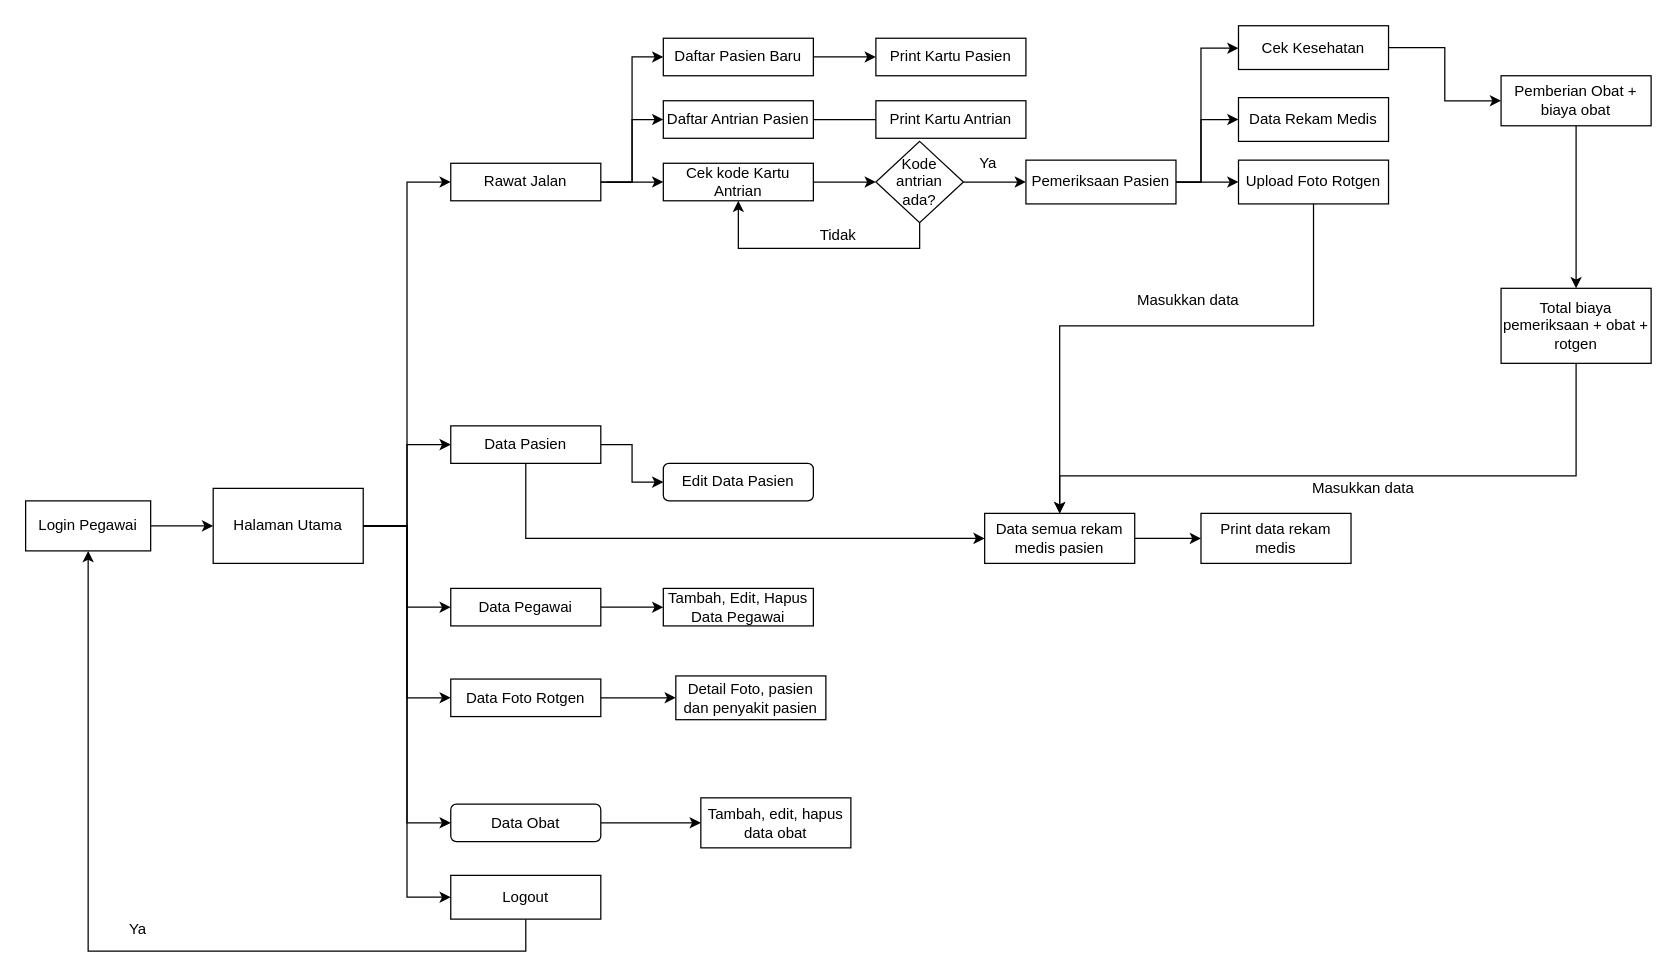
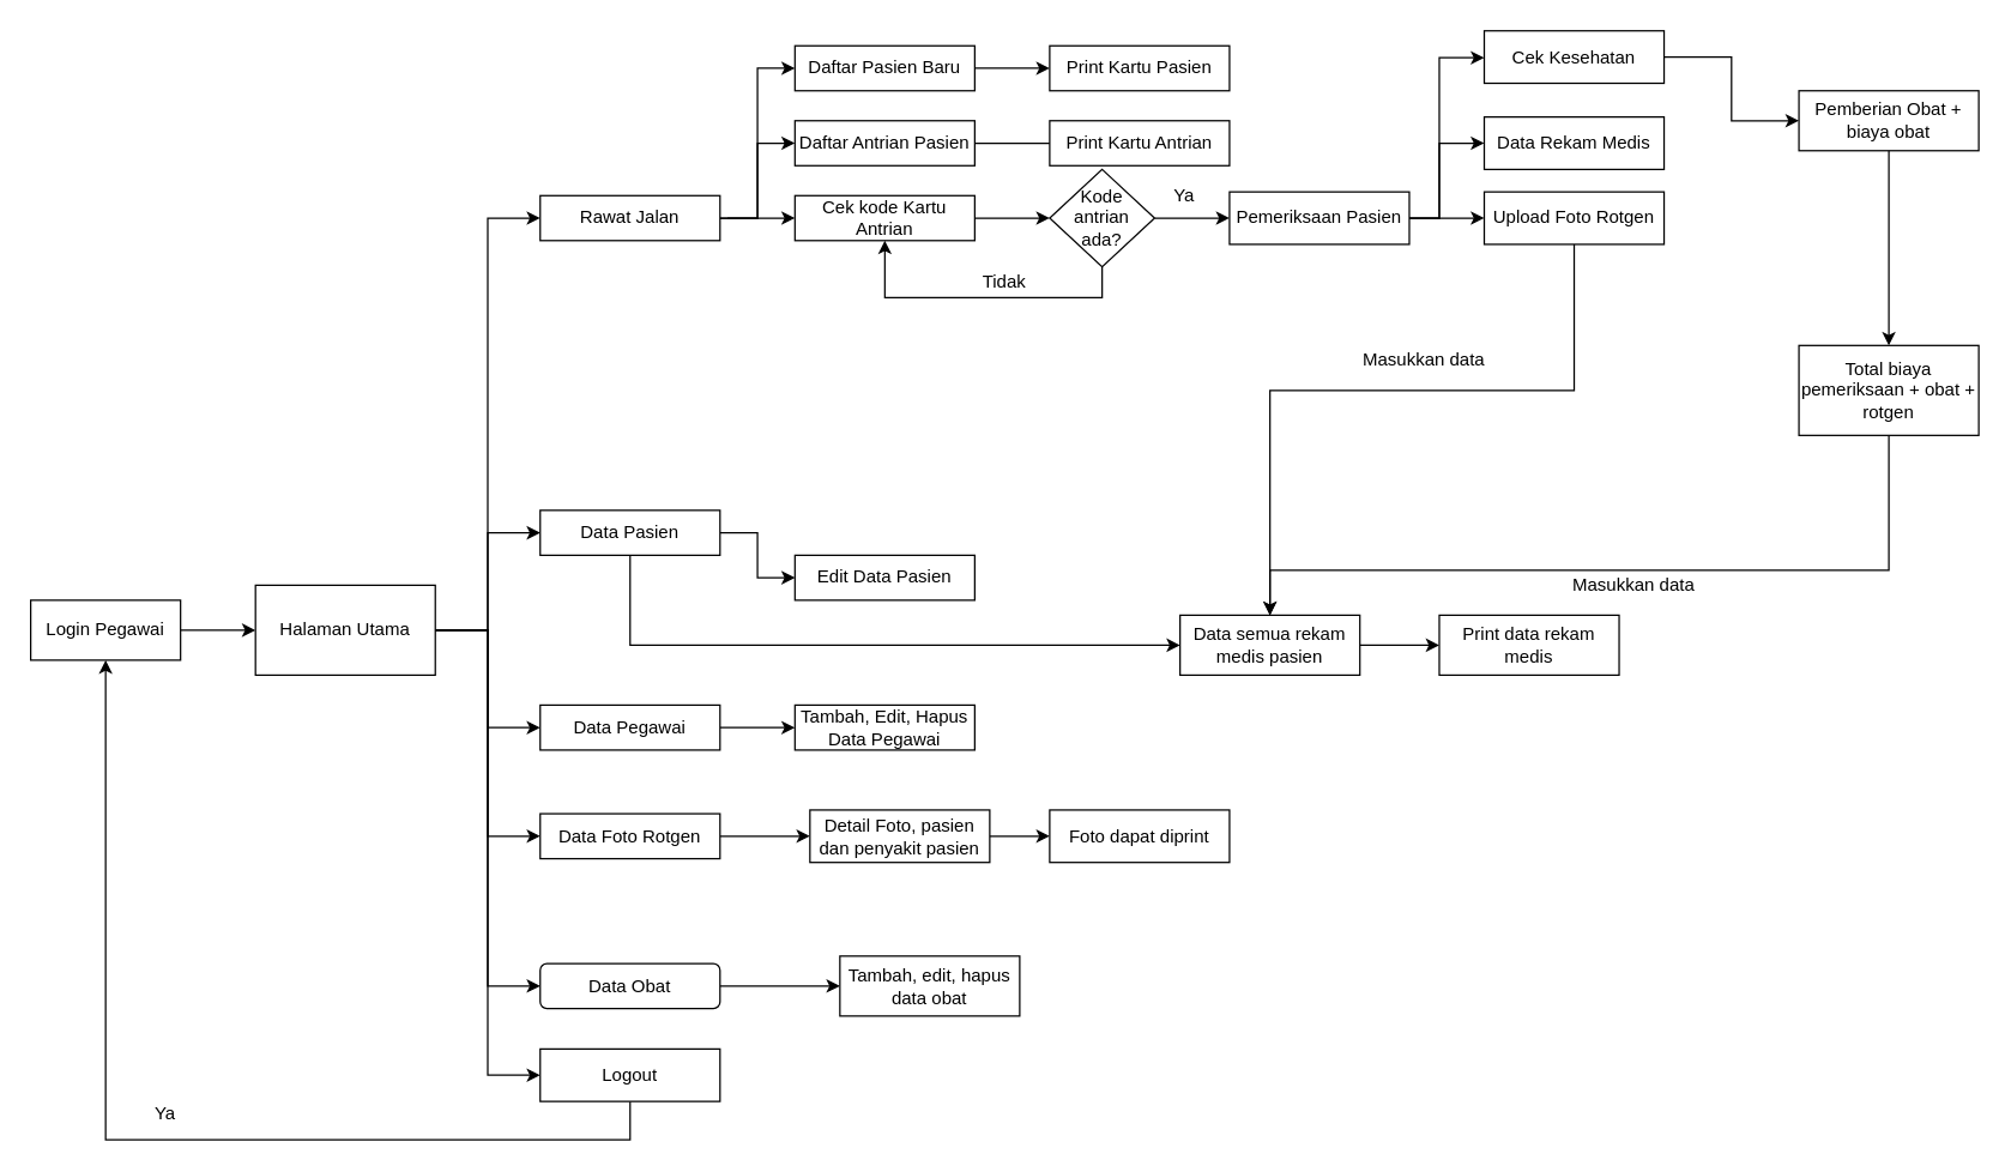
- <mxCell id="26" value="Edit Data Pasien" style="whiteSpace=wrap;html=1;rounded=1;" parent="1" vertex="1"><mxGeometry x="530" y="370" width="120" height="30" as="geometry" /></mxCell>
+ <mxCell id="26" value="Edit Data Pasien" style="rounded=0;whiteSpace=wrap;html=1;" parent="1" vertex="1"><mxGeometry x="530" y="370" width="120" height="30" as="geometry" /></mxCell>
+ <mxCell id="32" value="" style="edgeStyle=orthogonalEdgeStyle;rounded=0;orthogonalLoop=1;jettySize=auto;html=1;" parent="1" source="33" target="34" edge="1"><mxGeometry relative="1" as="geometry" /></mxCell>
+ <mxCell id="34" value="Foto dapat diprint" style="rounded=0;whiteSpace=wrap;html=1;" parent="1" vertex="1"><mxGeometry x="700" y="540" width="120" height="35" as="geometry" /></mxCell>
